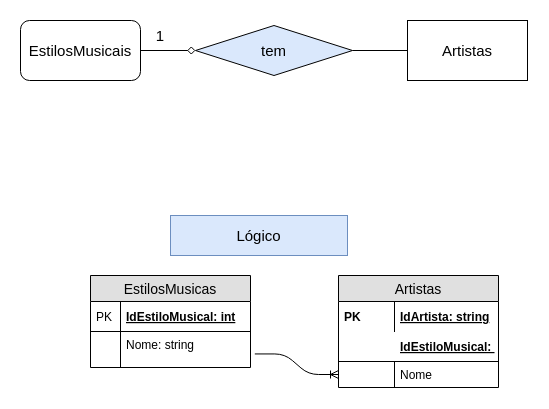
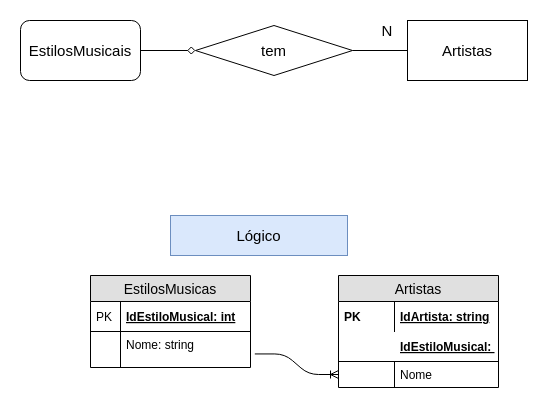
+ <mxCell id="23" value="N" style="text;html=1;strokeColor=none;fillColor=none;align=center;verticalAlign=middle;whiteSpace=wrap;rounded=0;fontSize=15;" vertex="1" parent="1"><mxGeometry x="367" y="20" width="40" height="20" as="geometry" /></mxCell>
- <mxCell id="22" value="1" style="text;html=1;strokeColor=none;fillColor=none;align=center;verticalAlign=middle;whiteSpace=wrap;rounded=0;fontSize=15;" vertex="1" parent="1"><mxGeometry x="140" y="25" width="40" height="20" as="geometry" /></mxCell>
- <mxCell id="20" value="tem" style="rhombus;whiteSpace=wrap;html=1;fontSize=15;fillColor=#dae8fc;" vertex="1" parent="1"><mxGeometry x="195" y="25" width="157" height="50" as="geometry" /></mxCell>
+ <mxCell id="20" value="tem" style="rhombus;whiteSpace=wrap;html=1;fontSize=15;" vertex="1" parent="1"><mxGeometry x="195" y="25" width="157" height="50" as="geometry" /></mxCell>
